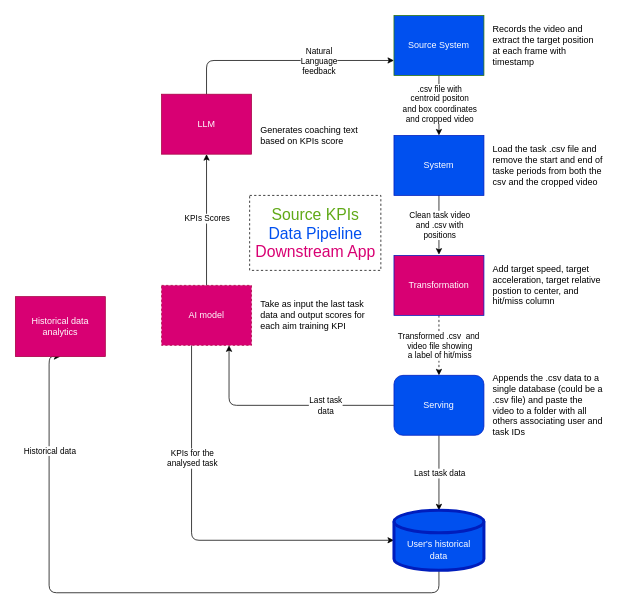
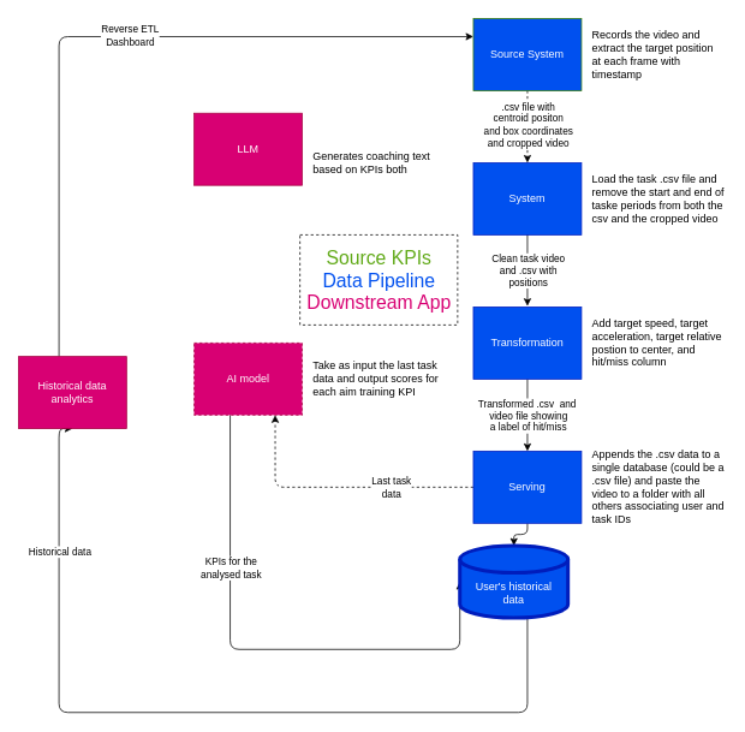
+ <mxCell id="33" style="edgeStyle=orthogonalEdgeStyle;html=1;entryX=0;entryY=0.25;entryDx=0;entryDy=0;endArrow=classic;endFill=1;" parent="1" source="35" target="4" edge="1"><mxGeometry relative="1" as="geometry"><Array as="points"><mxPoint x="65" y="40" /></Array></mxGeometry></mxCell>
+ <mxCell id="34" value="Reverse ETL &lt;br&gt;Dashboard" style="edgeLabel;html=1;align=center;verticalAlign=middle;resizable=0;points=[];" parent="33" vertex="1" connectable="0"><mxGeometry x="0.063" y="2" relative="1" as="geometry"><mxPoint as="offset" /></mxGeometry></mxCell>
- <mxCell id="26" style="edgeStyle=orthogonalEdgeStyle;html=1;entryX=0;entryY=0.75;entryDx=0;entryDy=0;" parent="1" source="28" target="4" edge="1"><mxGeometry relative="1" as="geometry"><Array as="points"><mxPoint x="275" y="80" /></Array></mxGeometry></mxCell>
- <mxCell id="27" value="Natural &lt;br&gt;Language &lt;br&gt;feedback" style="edgeLabel;html=1;align=center;verticalAlign=middle;resizable=0;points=[];" parent="26" vertex="1" connectable="0"><mxGeometry x="-0.121" y="-1" relative="1" as="geometry"><mxPoint x="64" y="-1" as="offset" /></mxGeometry></mxCell>
- <mxCell id="2" style="edgeStyle=none;html=1;entryX=0.5;entryY=0;entryDx=0;entryDy=0;" parent="1" source="4" target="7" edge="1"><mxGeometry relative="1" as="geometry" /></mxCell>
+ <mxCell id="2" style="edgeStyle=none;html=1;entryX=0.5;entryY=0;entryDx=0;entryDy=0;dashed=1;" parent="1" source="4" target="7" edge="1"><mxGeometry relative="1" as="geometry" /></mxCell>
- <mxCell id="29" value="&lt;span style=&quot;text-align: center;&quot;&gt;Generates coaching text based on KPIs score&lt;/span&gt;" style="text;html=1;strokeColor=none;fillColor=none;align=left;verticalAlign=middle;whiteSpace=wrap;rounded=0;" parent="1" vertex="1"><mxGeometry x="345" y="140" width="150" height="80" as="geometry" /></mxCell>
+ <mxCell id="29" value="&lt;span style=&quot;text-align: center;&quot;&gt;Generates coaching text based on KPIs both&lt;/span&gt;" style="text;html=1;strokeColor=none;fillColor=none;align=left;verticalAlign=middle;whiteSpace=wrap;rounded=0;" parent="1" vertex="1"><mxGeometry x="345" y="140" width="150" height="80" as="geometry" /></mxCell>
- <mxCell id="20" style="edgeStyle=orthogonalEdgeStyle;html=1;entryX=0.5;entryY=1;entryDx=0;entryDy=0;" parent="1" source="24" target="28" edge="1"><mxGeometry relative="1" as="geometry" /></mxCell>
- <mxCell id="21" value="KPIs Scores" style="edgeLabel;html=1;align=center;verticalAlign=middle;resizable=0;points=[];" parent="20" vertex="1" connectable="0"><mxGeometry x="0.271" y="1" relative="1" as="geometry"><mxPoint x="1" y="21" as="offset" /></mxGeometry></mxCell>
- <mxCell id="10" value="Transformation" style="rounded=0;whiteSpace=wrap;html=1;fillColor=#d80073;fontColor=#ffffff;strokeColor=#001DBC;" parent="1" vertex="1"><mxGeometry x="525" y="340" width="120" height="80" as="geometry" /></mxCell>
+ <mxCell id="10" value="Transformation" style="rounded=0;whiteSpace=wrap;html=1;fillColor=#0050ef;fontColor=#ffffff;strokeColor=#001DBC;" parent="1" vertex="1"><mxGeometry x="525" y="340" width="120" height="80" as="geometry" /></mxCell>
- <mxCell id="8" style="edgeStyle=none;html=1;entryX=0.5;entryY=0;entryDx=0;entryDy=0;dashed=1;" parent="1" source="10" target="15" edge="1"><mxGeometry relative="1" as="geometry" /></mxCell>
+ <mxCell id="8" style="edgeStyle=none;html=1;entryX=0.5;entryY=0;entryDx=0;entryDy=0;" parent="1" source="10" target="15" edge="1"><mxGeometry relative="1" as="geometry" /></mxCell>
- <mxCell id="11" style="edgeStyle=orthogonalEdgeStyle;html=1;entryX=0.75;entryY=1;entryDx=0;entryDy=0;" parent="1" source="15" target="24" edge="1"><mxGeometry relative="1" as="geometry" /></mxCell>
+ <mxCell id="11" style="edgeStyle=orthogonalEdgeStyle;html=1;entryX=0.75;entryY=1;entryDx=0;entryDy=0;dashed=1;" parent="1" source="15" target="24" edge="1"><mxGeometry relative="1" as="geometry" /></mxCell>
- <mxCell id="15" value="Serving" style="whiteSpace=wrap;html=1;fillColor=#0050ef;fontColor=#ffffff;strokeColor=#001DBC;rounded=1;" parent="1" vertex="1"><mxGeometry x="525" y="500" width="120" height="80" as="geometry" /></mxCell>
+ <mxCell id="15" value="Serving" style="rounded=0;whiteSpace=wrap;html=1;fillColor=#0050ef;fontColor=#ffffff;strokeColor=#001DBC;" parent="1" vertex="1"><mxGeometry x="525" y="500" width="120" height="80" as="geometry" /></mxCell>
- <mxCell id="32" value="User's historical &lt;br&gt;data" style="shape=cylinder3;whiteSpace=wrap;html=1;boundedLbl=1;backgroundOutline=1;size=15;fillColor=#0050ef;fontColor=#ffffff;strokeColor=#001DBC;strokeWidth=4;" parent="1" vertex="1"><mxGeometry x="525" y="680" width="120" height="80" as="geometry" /></mxCell>
+ <mxCell id="32" value="User's historical &lt;br&gt;data" style="shape=cylinder3;whiteSpace=wrap;html=1;boundedLbl=1;backgroundOutline=1;size=15;fillColor=#0050ef;fontColor=#ffffff;strokeColor=#001DBC;strokeWidth=4;" parent="1" vertex="1"><mxGeometry x="510" y="605" width="120" height="80" as="geometry" /></mxCell>
